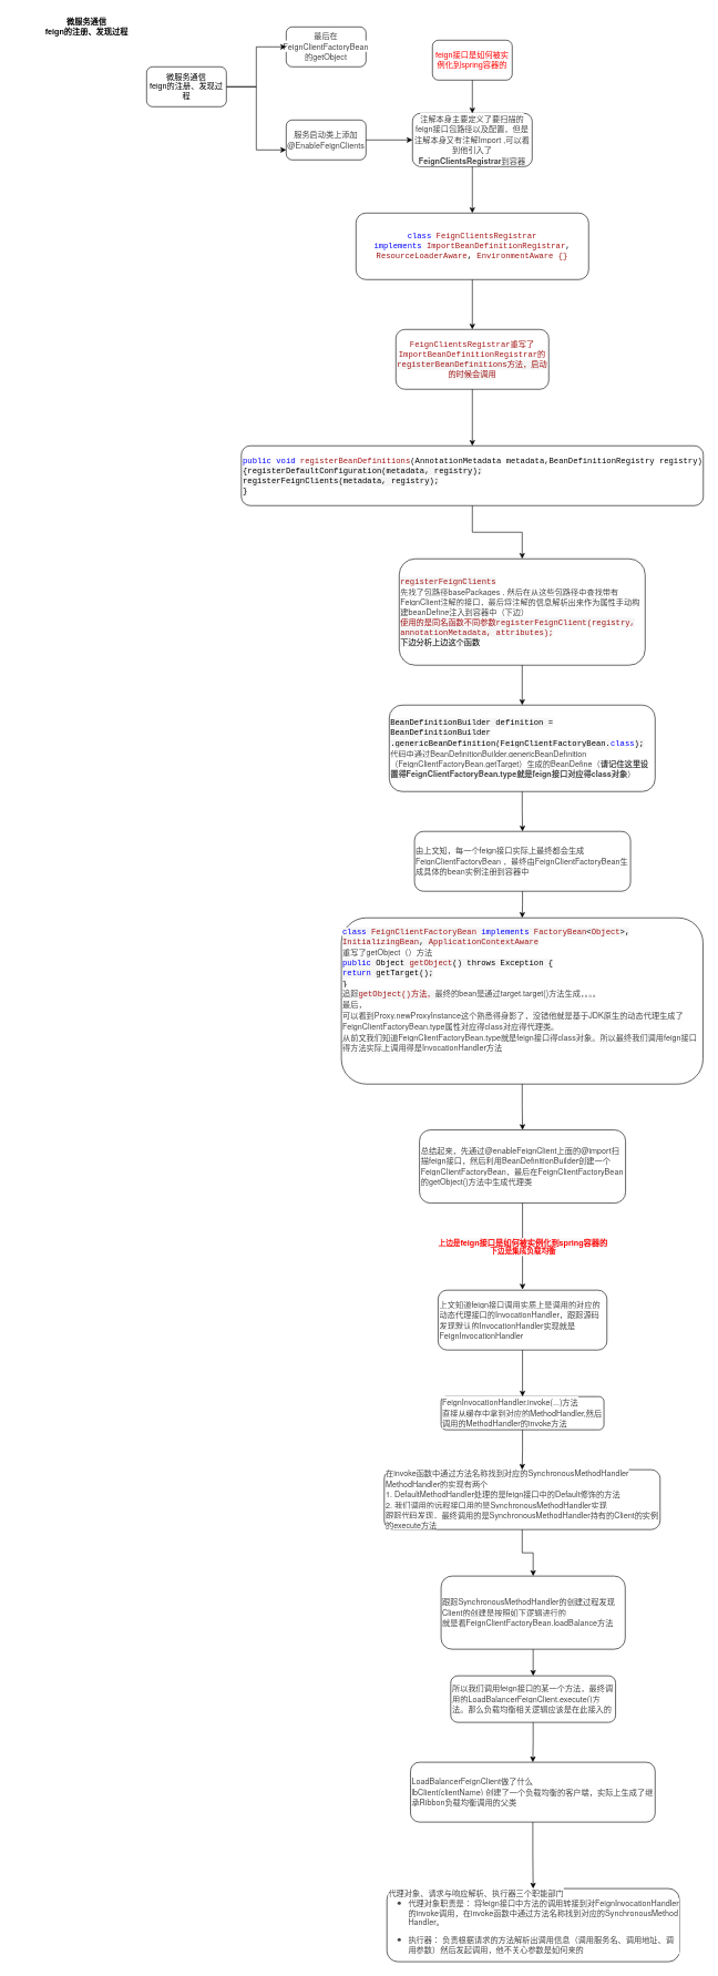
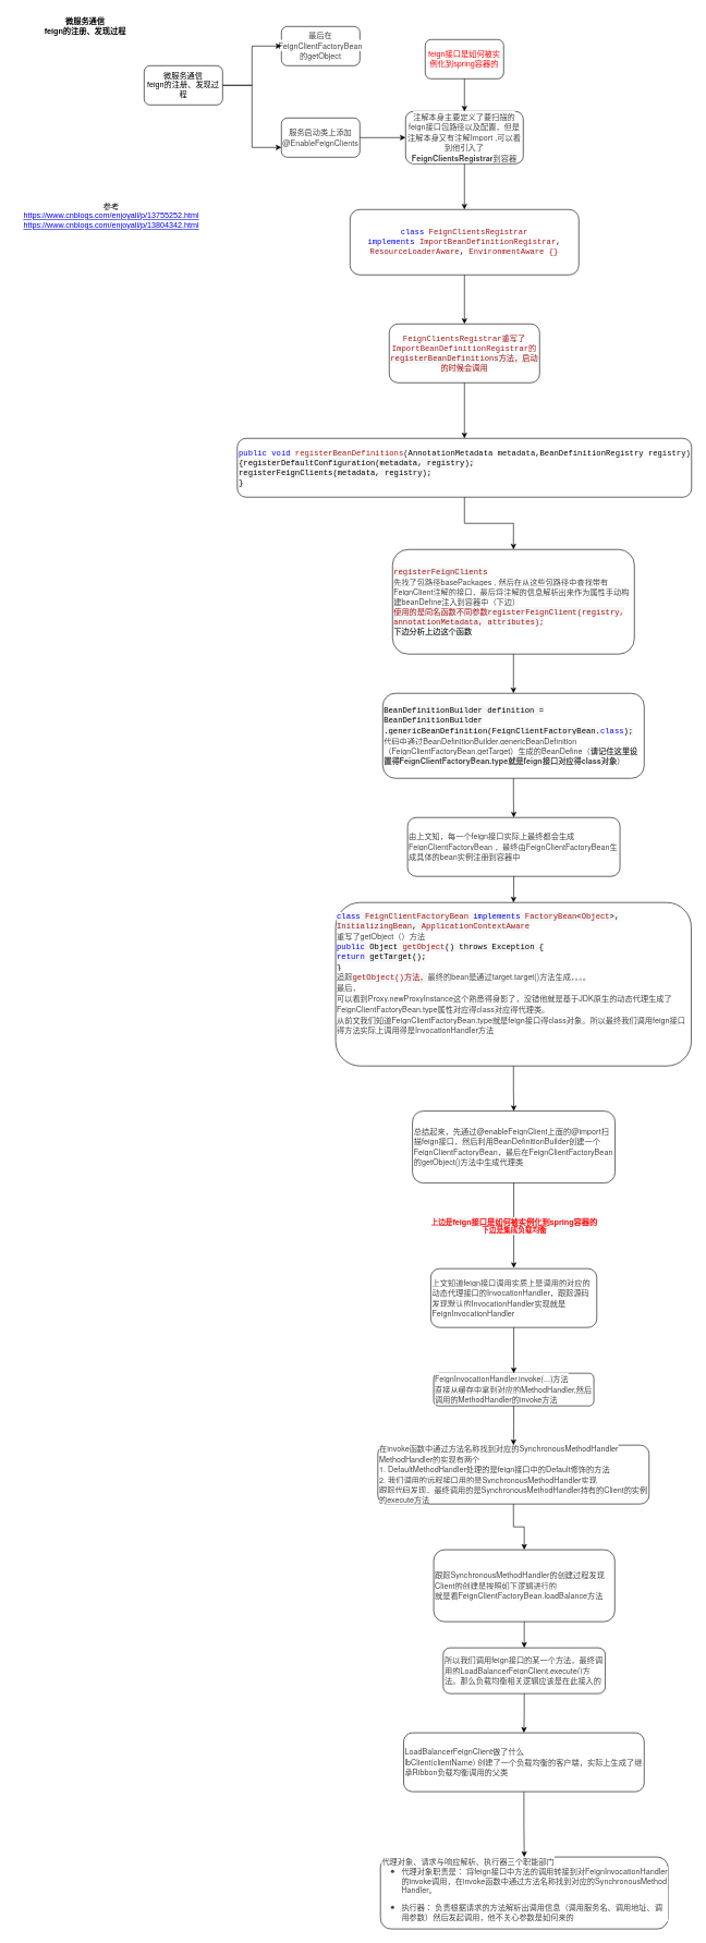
+ <mxCell id="28" value="参考&lt;br&gt;&lt;a href=&quot;https://www.cnblogs.com/enjoyall/p/13755252.html&quot;&gt;https://www.cnblogs.com/enjoyall/p/13755252.html&lt;/a&gt;&lt;br&gt;&lt;a href=&quot;https://www.cnblogs.com/enjoyall/p/13804342.html&quot;&gt;https://www.cnblogs.com/enjoyall/p/13804342.html&lt;/a&gt;" style="text;html=1;strokeColor=none;fillColor=none;align=center;verticalAlign=middle;whiteSpace=wrap;rounded=0;" vertex="1" parent="4"><mxGeometry x="10" y="270" width="280" height="80" as="geometry" /></mxCell>
